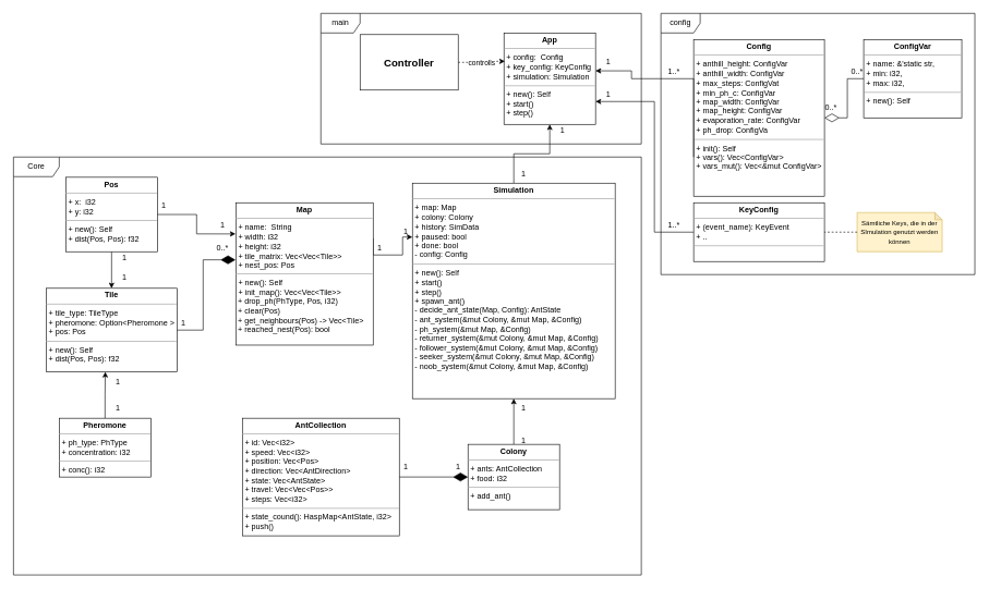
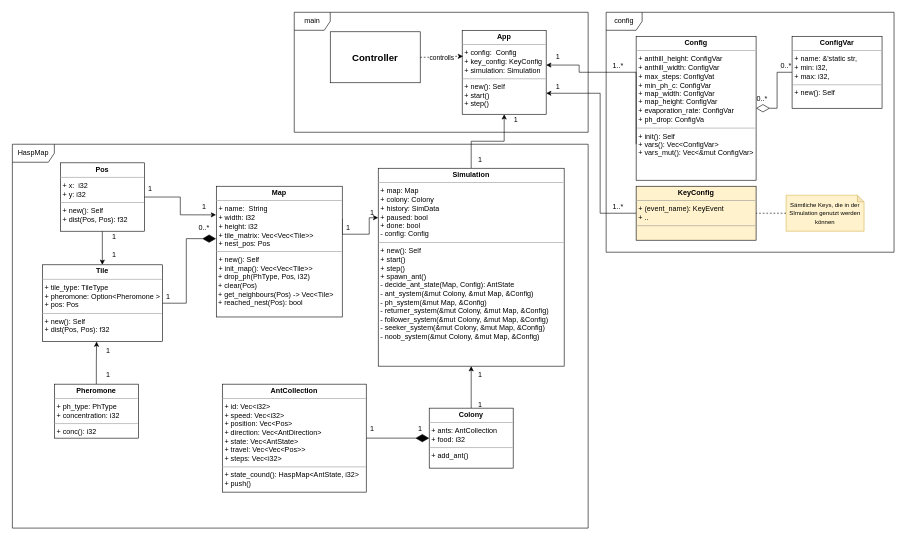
- <mxCell id="12" value="Core" style="shape=umlFrame;whiteSpace=wrap;html=1;width=70;height=30;" vertex="1" parent="1"><mxGeometry x="20" y="240" width="960" height="640" as="geometry" /></mxCell>
+ <mxCell id="12" value="HaspMap" style="shape=umlFrame;whiteSpace=wrap;html=1;width=70;height=30;" vertex="1" parent="1"><mxGeometry x="20" y="240" width="960" height="640" as="geometry" /></mxCell>
- <mxCell id="7" value="&lt;p style=&quot;margin: 0px ; margin-top: 4px ; text-align: center&quot;&gt;&lt;b&gt;KeyConfig&lt;/b&gt;&lt;/p&gt;&lt;hr size=&quot;1&quot;&gt;&lt;p style=&quot;margin: 0px ; margin-left: 4px&quot;&gt;+ (event_name): KeyEvent&lt;br&gt;+ ..&lt;/p&gt;&lt;hr size=&quot;1&quot;&gt;&lt;p style=&quot;margin: 0px ; margin-left: 4px&quot;&gt;&lt;/p&gt;" style="verticalAlign=top;align=left;overflow=fill;fontSize=12;fontFamily=Helvetica;html=1;" vertex="1" parent="1"><mxGeometry x="1060" y="310" width="200" height="90" as="geometry" /></mxCell>
+ <mxCell id="7" value="&lt;p style=&quot;margin: 0px ; margin-top: 4px ; text-align: center&quot;&gt;&lt;b&gt;KeyConfig&lt;/b&gt;&lt;/p&gt;&lt;hr size=&quot;1&quot;&gt;&lt;p style=&quot;margin: 0px ; margin-left: 4px&quot;&gt;+ (event_name): KeyEvent&lt;br&gt;+ ..&lt;/p&gt;&lt;hr size=&quot;1&quot;&gt;&lt;p style=&quot;margin: 0px ; margin-left: 4px&quot;&gt;&lt;/p&gt;" style="verticalAlign=top;align=left;overflow=fill;fontSize=12;fontFamily=Helvetica;html=1;fillColor=#fff2cc;" vertex="1" parent="1"><mxGeometry x="1060" y="310" width="200" height="90" as="geometry" /></mxCell>
